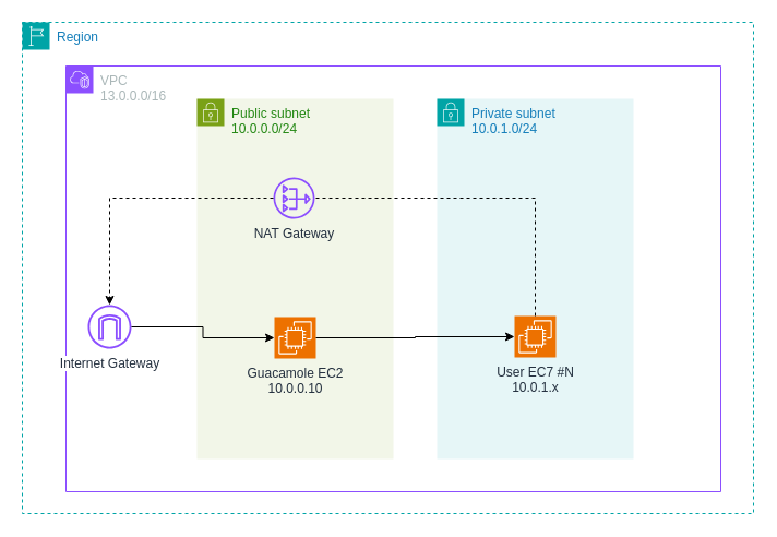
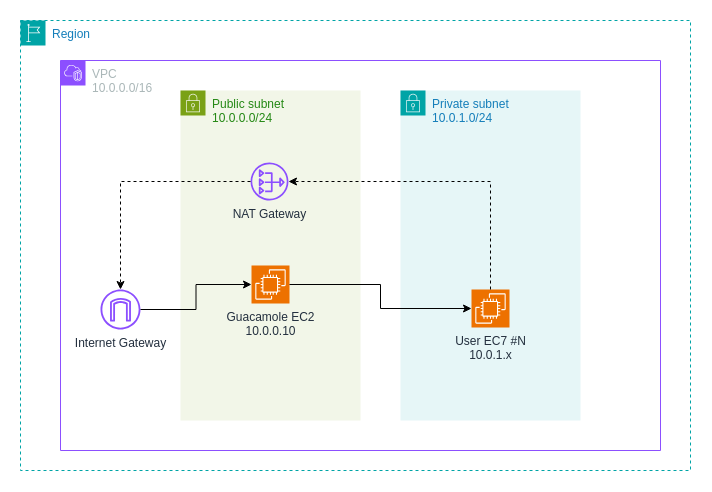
- <mxCell id="2" value="&lt;div&gt;VPC&lt;/div&gt;13.0.0.0/16" style="points=[[0,0],[0.25,0],[0.5,0],[0.75,0],[1,0],[1,0.25],[1,0.5],[1,0.75],[1,1],[0.75,1],[0.5,1],[0.25,1],[0,1],[0,0.75],[0,0.5],[0,0.25]];outlineConnect=0;gradientColor=none;html=1;whiteSpace=wrap;fontSize=12;fontStyle=0;container=1;pointerEvents=0;collapsible=0;recursiveResize=0;shape=mxgraph.aws4.group;grIcon=mxgraph.aws4.group_vpc2;strokeColor=#8C4FFF;fillColor=none;verticalAlign=top;align=left;spacingLeft=30;fontColor=#AAB7B8;dashed=0;" vertex="1" parent="1"><mxGeometry x="60" y="60" width="600" height="390" as="geometry" /></mxCell>
+ <mxCell id="2" value="&lt;div&gt;VPC&lt;/div&gt;10.0.0.0/16" style="points=[[0,0],[0.25,0],[0.5,0],[0.75,0],[1,0],[1,0.25],[1,0.5],[1,0.75],[1,1],[0.75,1],[0.5,1],[0.25,1],[0,1],[0,0.75],[0,0.5],[0,0.25]];outlineConnect=0;gradientColor=none;html=1;whiteSpace=wrap;fontSize=12;fontStyle=0;container=1;pointerEvents=0;collapsible=0;recursiveResize=0;shape=mxgraph.aws4.group;grIcon=mxgraph.aws4.group_vpc2;strokeColor=#8C4FFF;fillColor=none;verticalAlign=top;align=left;spacingLeft=30;fontColor=#AAB7B8;dashed=0;" vertex="1" parent="1"><mxGeometry x="60" y="60" width="600" height="390" as="geometry" /></mxCell>
- <mxCell id="11" style="edgeStyle=orthogonalEdgeStyle;rounded=0;orthogonalLoop=1;jettySize=auto;html=1;dashed=1;endArrow=none;" edge="1" parent="3" source="10" target="6"><mxGeometry relative="1" as="geometry"><Array as="points"><mxPoint x="470" y="161" /></Array></mxGeometry></mxCell>
+ <mxCell id="11" style="edgeStyle=orthogonalEdgeStyle;rounded=0;orthogonalLoop=1;jettySize=auto;html=1;dashed=1;" edge="1" parent="3" source="10" target="6"><mxGeometry relative="1" as="geometry"><Array as="points"><mxPoint x="470" y="161" /></Array></mxGeometry></mxCell>
- <mxCell id="4" value="Internet Gateway" style="sketch=0;outlineConnect=0;fontColor=#232F3E;gradientColor=none;fillColor=#8C4FFF;strokeColor=none;dashed=0;verticalLabelPosition=bottom;verticalAlign=top;align=center;html=1;fontSize=12;fontStyle=0;aspect=fixed;pointerEvents=1;shape=mxgraph.aws4.internet_gateway;labelBackgroundColor=default;labelPosition=center;" vertex="1" parent="3"><mxGeometry x="60" y="259" width="40" height="40" as="geometry" /></mxCell>
+ <mxCell id="4" value="Internet Gateway" style="sketch=0;outlineConnect=0;fontColor=#232F3E;gradientColor=none;fillColor=#8C4FFF;strokeColor=none;dashed=0;verticalLabelPosition=bottom;verticalAlign=top;align=center;html=1;fontSize=12;fontStyle=0;aspect=fixed;pointerEvents=1;shape=mxgraph.aws4.internet_gateway;labelBackgroundColor=default;labelPosition=center;" vertex="1" parent="3"><mxGeometry x="80" y="269" width="40" height="40" as="geometry" /></mxCell>
- <mxCell id="7" value="&lt;div&gt;Guacamole EC2&lt;/div&gt;&lt;div&gt;10.0.0.10&lt;/div&gt;" style="sketch=0;points=[[0,0,0],[0.25,0,0],[0.5,0,0],[0.75,0,0],[1,0,0],[0,1,0],[0.25,1,0],[0.5,1,0],[0.75,1,0],[1,1,0],[0,0.25,0],[0,0.5,0],[0,0.75,0],[1,0.25,0],[1,0.5,0],[1,0.75,0]];outlineConnect=0;fontColor=#232F3E;fillColor=#ED7100;strokeColor=#ffffff;dashed=0;verticalLabelPosition=bottom;verticalAlign=top;align=center;html=1;fontSize=12;fontStyle=0;aspect=fixed;shape=mxgraph.aws4.resourceIcon;resIcon=mxgraph.aws4.ec2;" vertex="1" parent="5"><mxGeometry x="71" y="200" width="38" height="38" as="geometry" /></mxCell>
+ <mxCell id="7" value="&lt;div&gt;Guacamole EC2&lt;/div&gt;&lt;div&gt;10.0.0.10&lt;/div&gt;" style="sketch=0;points=[[0,0,0],[0.25,0,0],[0.5,0,0],[0.75,0,0],[1,0,0],[0,1,0],[0.25,1,0],[0.5,1,0],[0.75,1,0],[1,1,0],[0,0.25,0],[0,0.5,0],[0,0.75,0],[1,0.25,0],[1,0.5,0],[1,0.75,0]];outlineConnect=0;fontColor=#232F3E;fillColor=#ED7100;strokeColor=#ffffff;dashed=0;verticalLabelPosition=bottom;verticalAlign=top;align=center;html=1;fontSize=12;fontStyle=0;aspect=fixed;shape=mxgraph.aws4.resourceIcon;resIcon=mxgraph.aws4.ec2;" vertex="1" parent="5"><mxGeometry x="71" y="175" width="38" height="38" as="geometry" /></mxCell>
